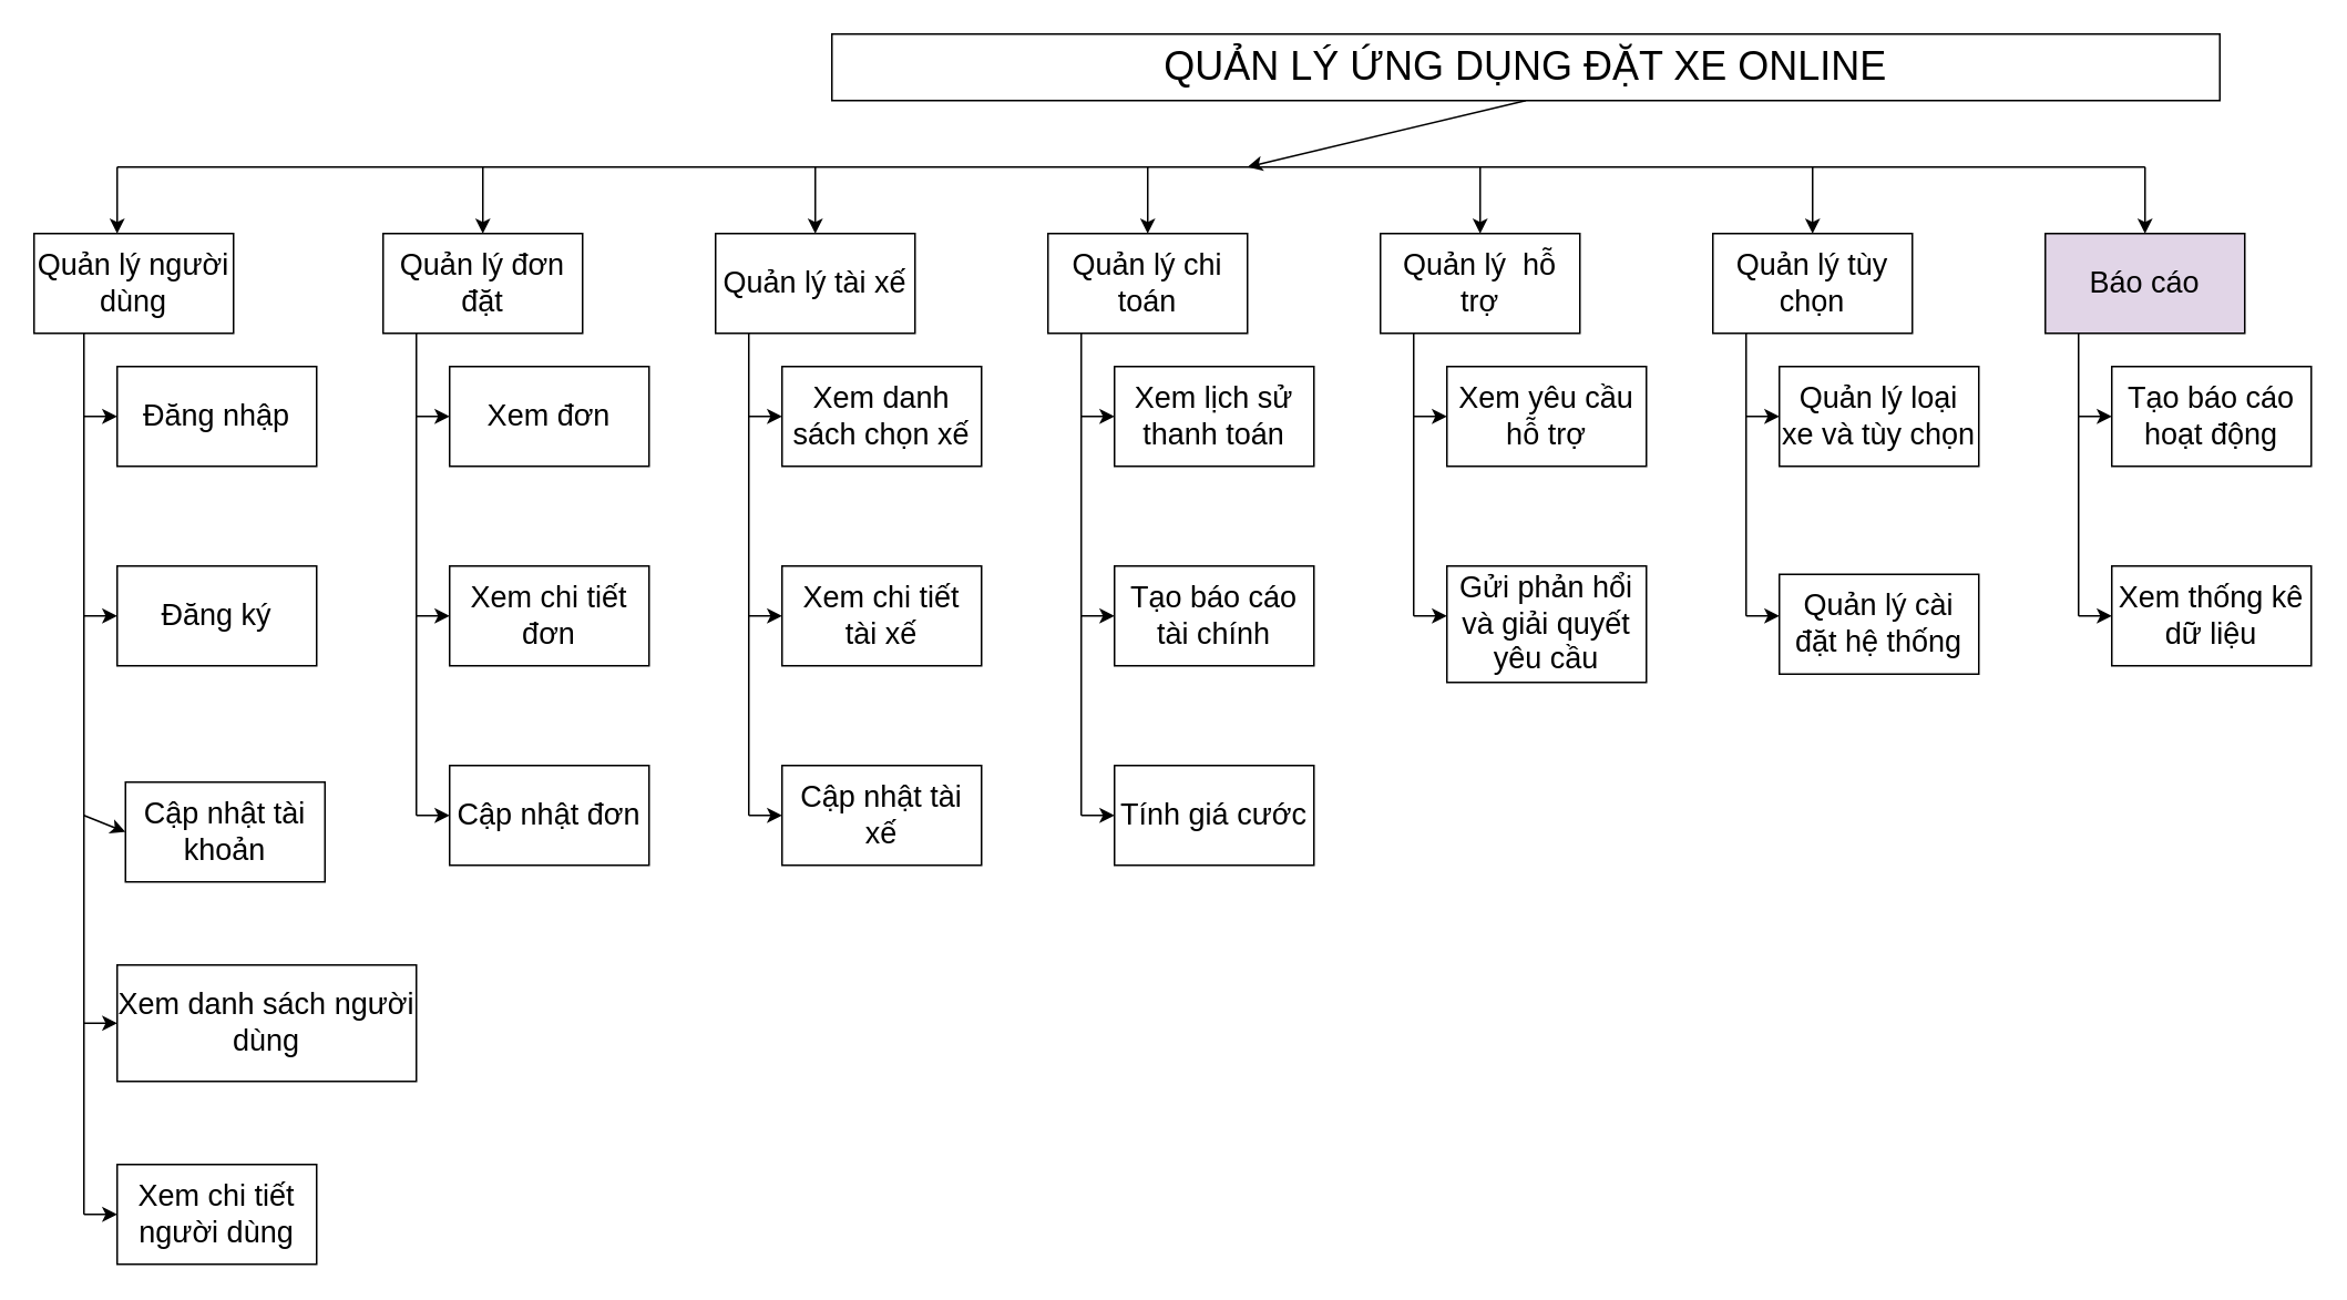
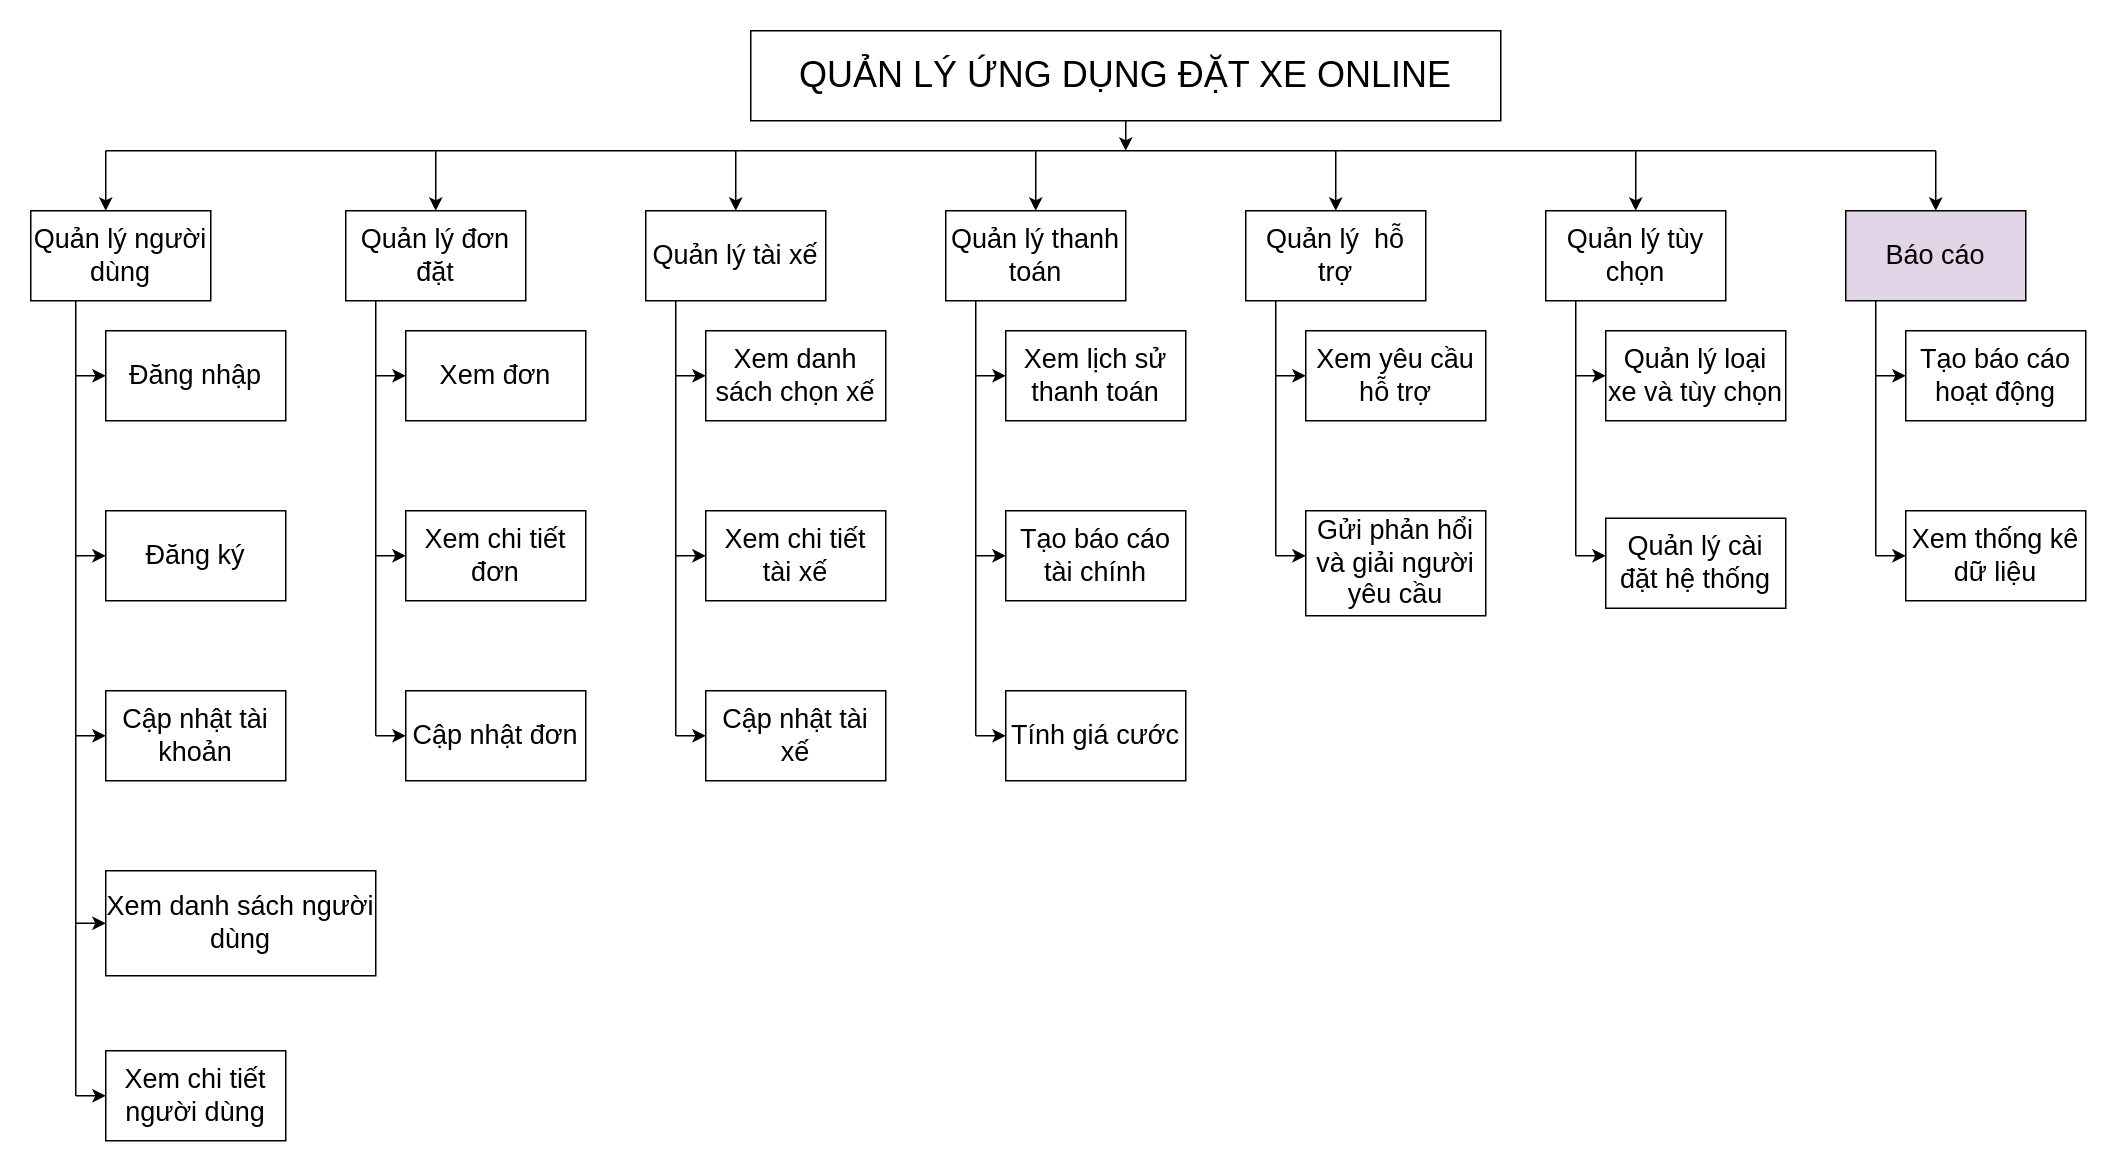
- <mxCell id="2" value="&lt;font style=&quot;font-size: 24px;&quot;&gt;QUẢN LÝ ỨNG DỤNG ĐẶT XE ONLINE&lt;/font&gt;" style="rounded=0;whiteSpace=wrap;html=1;" parent="1" vertex="1"><mxGeometry x="500" y="20" width="835" height="40" as="geometry" /></mxCell>
+ <mxCell id="2" value="&lt;font style=&quot;font-size: 24px;&quot;&gt;QUẢN LÝ ỨNG DỤNG ĐẶT XE ONLINE&lt;/font&gt;" style="rounded=0;whiteSpace=wrap;html=1;" parent="1" vertex="1"><mxGeometry x="500" width="500" height="60" as="geometry" y="20" /></mxCell>
- <mxCell id="6" value="&lt;font style=&quot;font-size: 18px;&quot;&gt;Quản lý chi toán&lt;/font&gt;" style="rounded=0;whiteSpace=wrap;html=1;" parent="1" vertex="1"><mxGeometry x="630" y="140" width="120" height="60" as="geometry" /></mxCell>
+ <mxCell id="6" value="&lt;font style=&quot;font-size: 18px;&quot;&gt;Quản lý thanh toán&lt;/font&gt;" style="rounded=0;whiteSpace=wrap;html=1;" parent="1" vertex="1"><mxGeometry x="630" y="140" width="120" height="60" as="geometry" /></mxCell>
- <mxCell id="24" value="&lt;font style=&quot;font-size: 18px;&quot;&gt;Gửi phản hổi và giải quyết yêu cầu&lt;/font&gt;" style="rounded=0;whiteSpace=wrap;html=1;" parent="1" vertex="1"><mxGeometry x="870" y="340" width="120" height="70" as="geometry" /></mxCell>
+ <mxCell id="24" value="&lt;font style=&quot;font-size: 18px;&quot;&gt;Gửi phản hổi và giải người yêu cầu&lt;/font&gt;" style="rounded=0;whiteSpace=wrap;html=1;" parent="1" vertex="1"><mxGeometry x="870" y="340" width="120" height="70" as="geometry" /></mxCell>
- <mxCell id="15" value="&lt;font style=&quot;font-size: 18px;&quot;&gt;Cập nhật tài khoản&lt;/font&gt;" style="rounded=0;whiteSpace=wrap;html=1;" parent="1" vertex="1"><mxGeometry x="75" y="470" width="120" height="60" as="geometry" /></mxCell>
+ <mxCell id="15" value="&lt;font style=&quot;font-size: 18px;&quot;&gt;Cập nhật tài khoản&lt;/font&gt;" style="rounded=0;whiteSpace=wrap;html=1;" parent="1" vertex="1"><mxGeometry x="70" y="460" width="120" height="60" as="geometry" /></mxCell>
